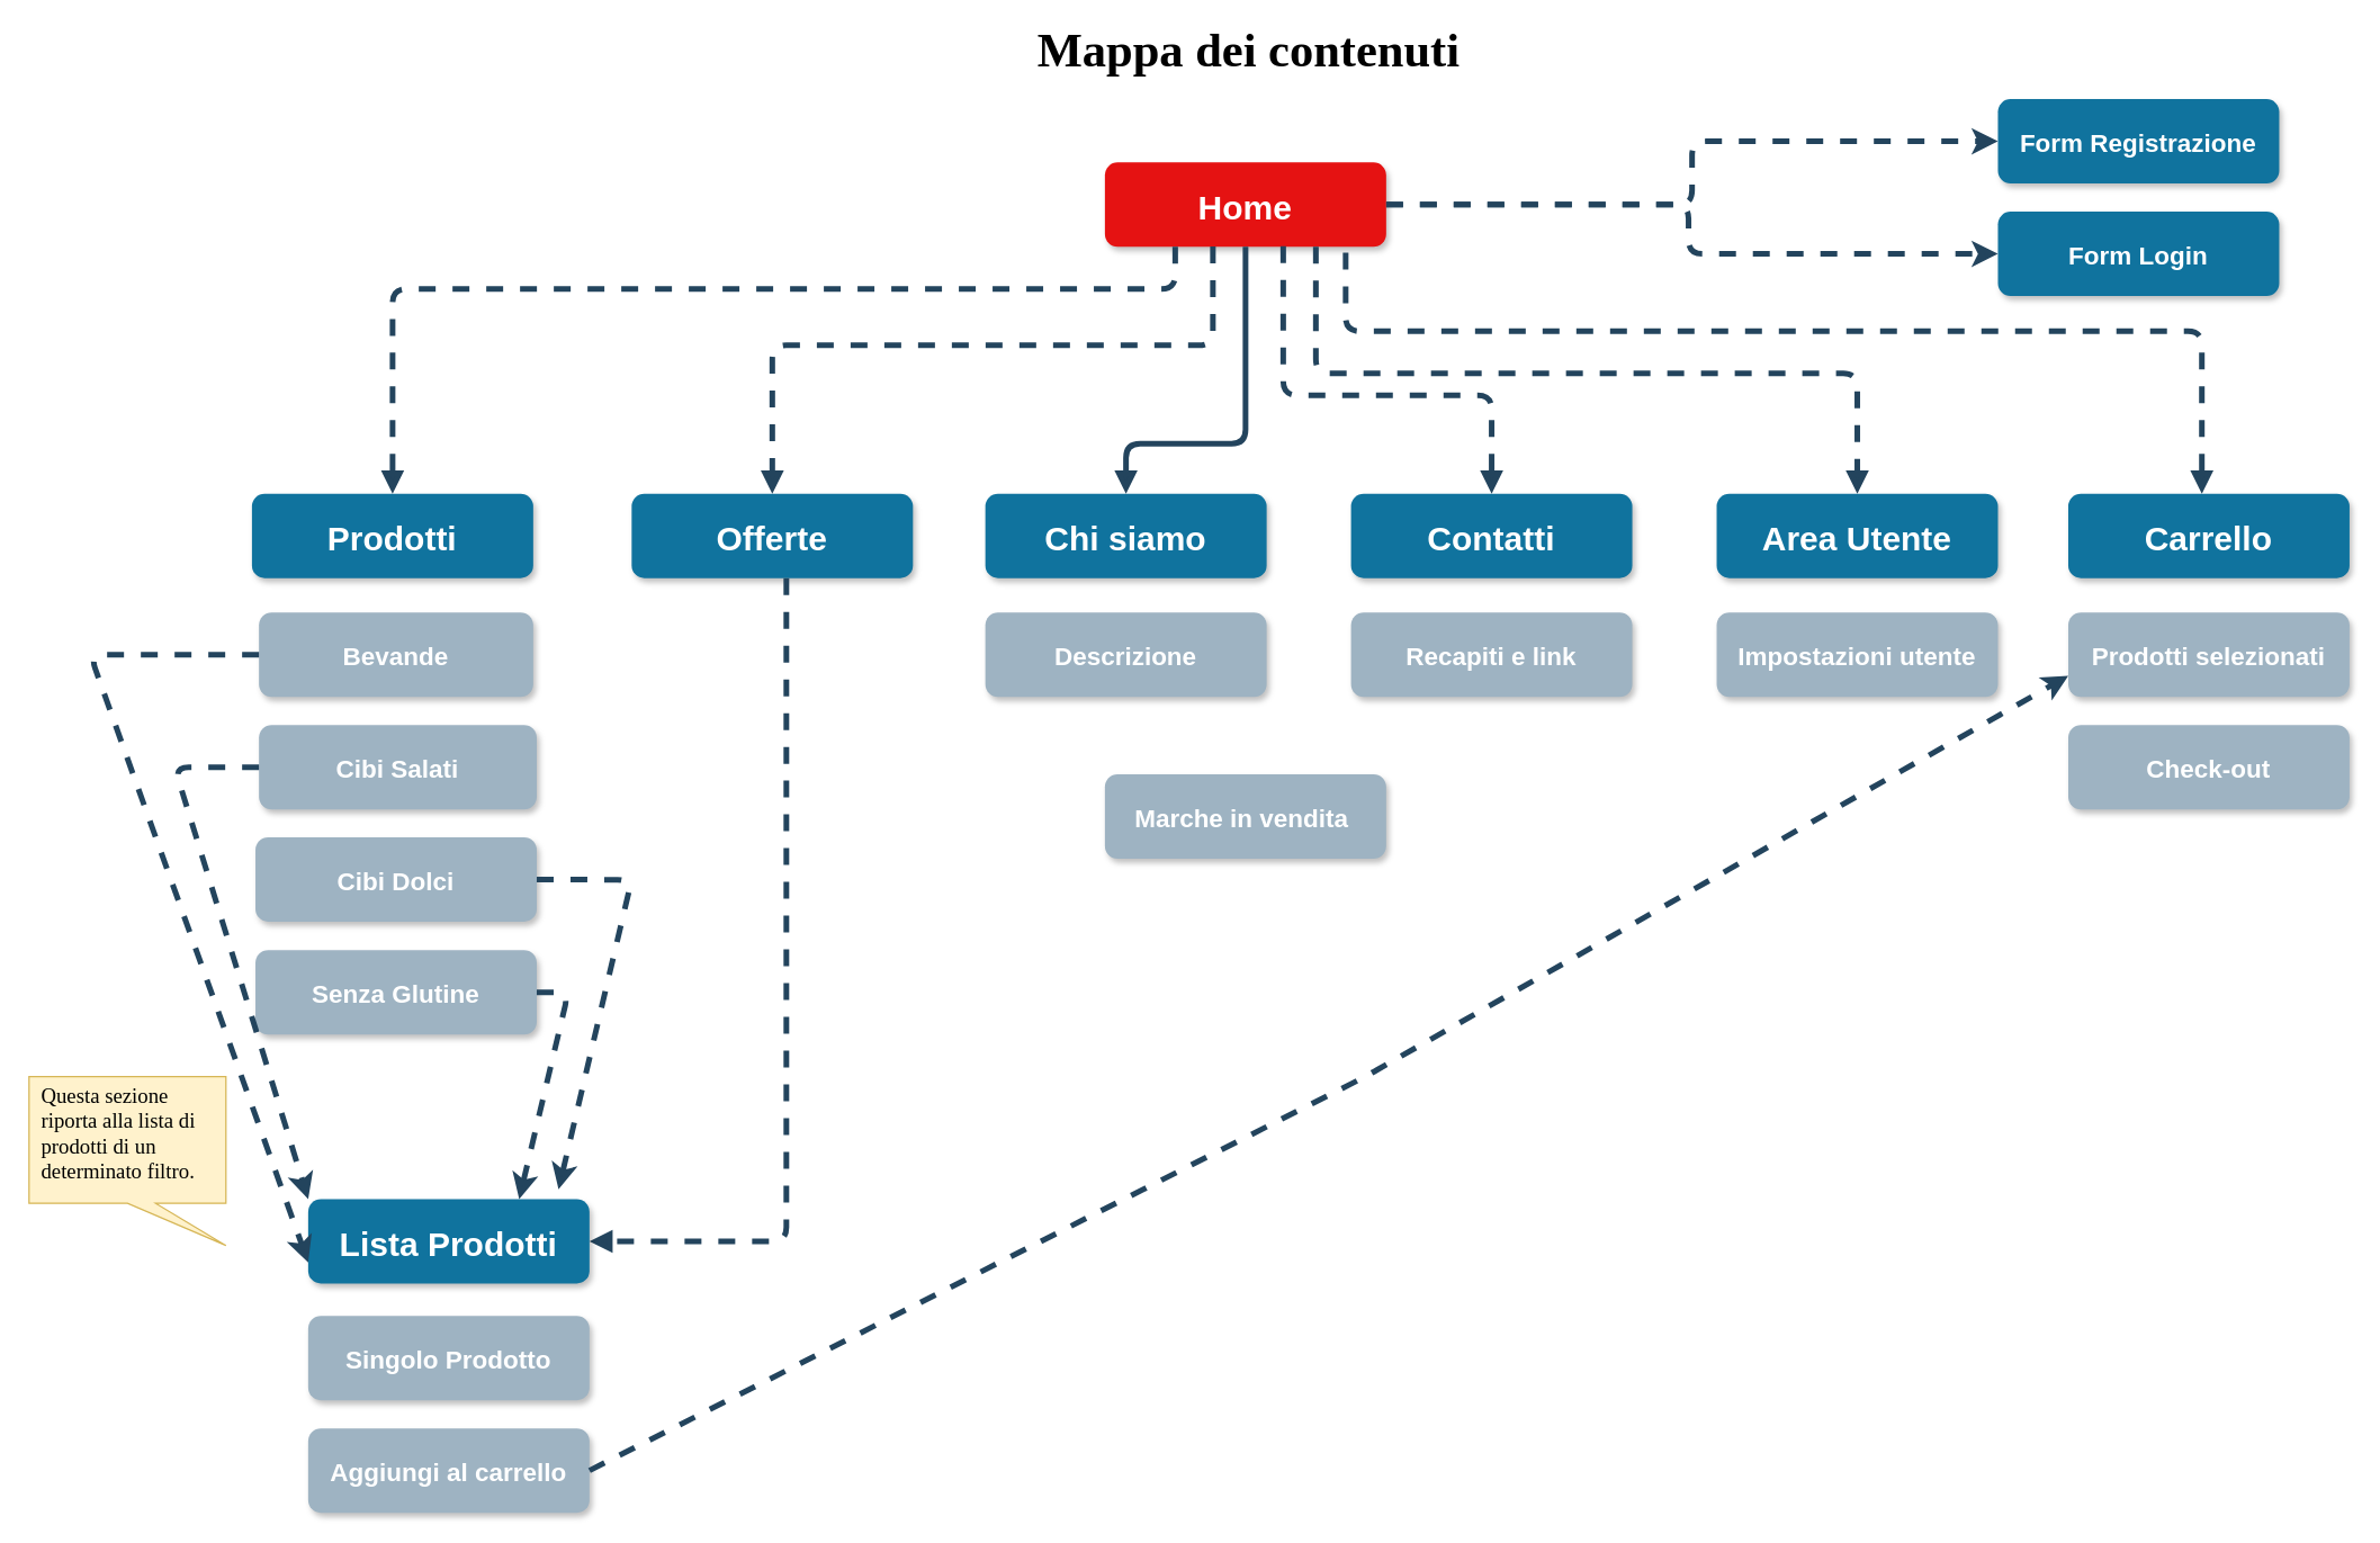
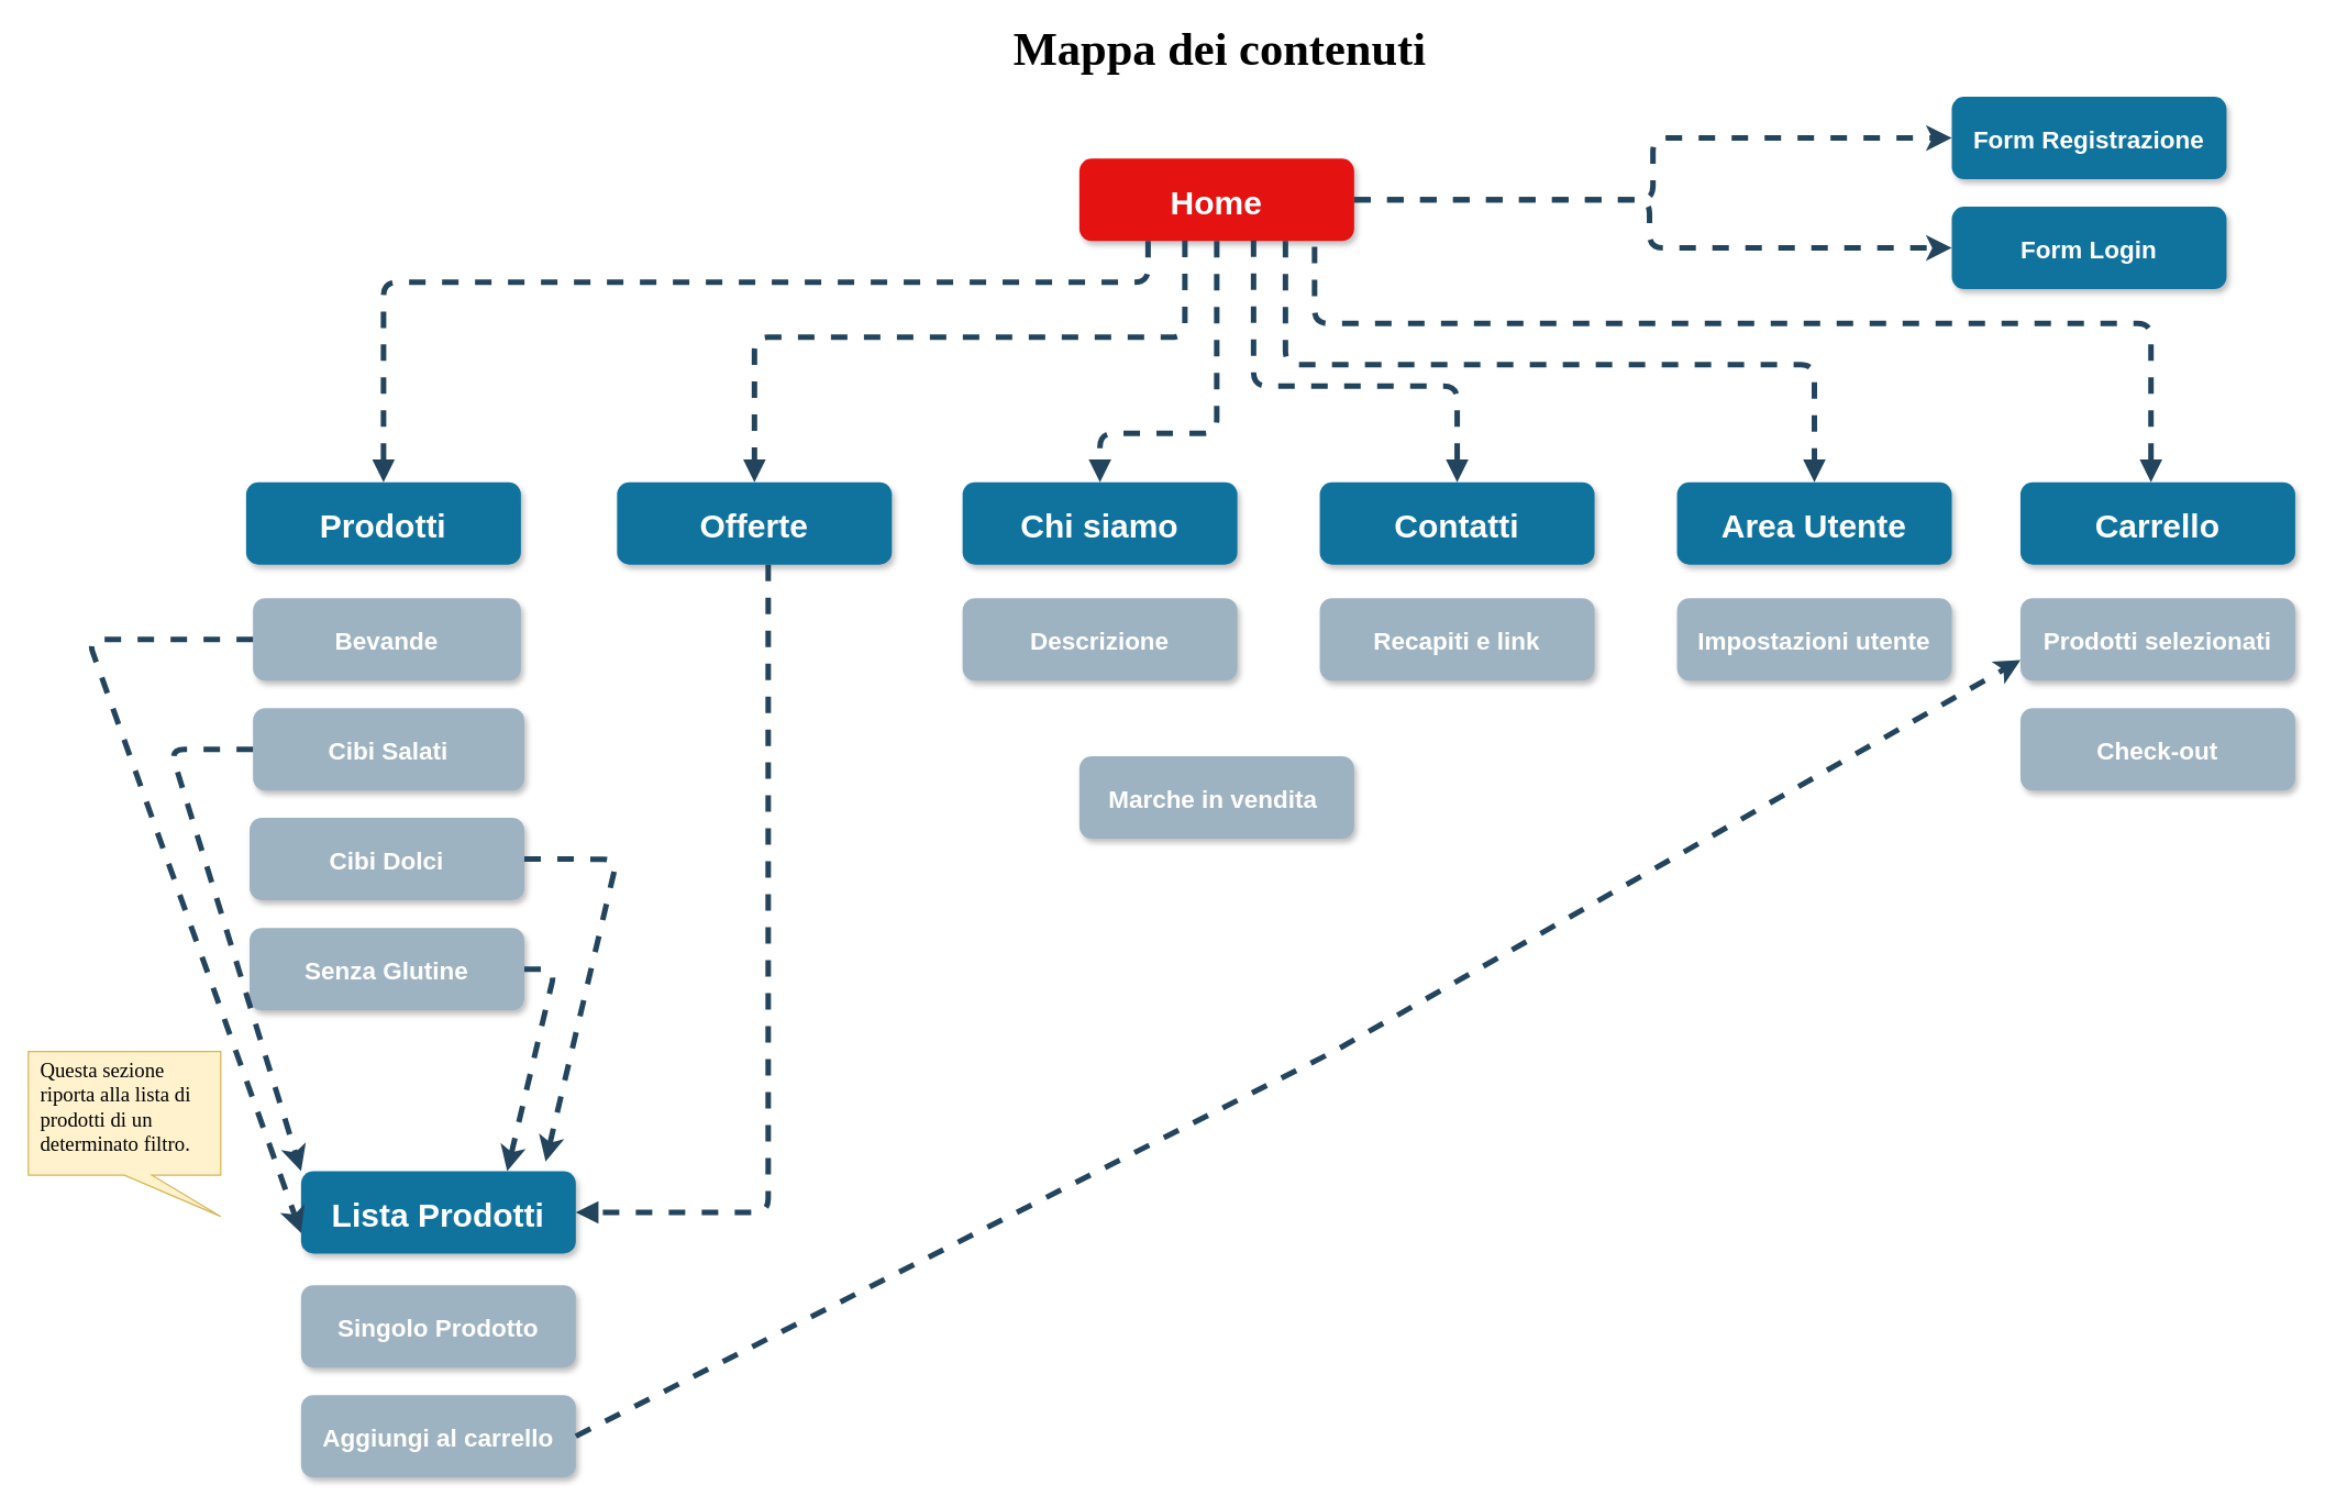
- <mxCell id="18" value="" style="edgeStyle=elbowEdgeStyle;elbow=vertical;strokeWidth=4;endArrow=block;endFill=1;fontStyle=1;strokeColor=#23445D;dashed=0;exitX=0.5;exitY=1;exitDx=0;exitDy=0;" parent="1" target="9" edge="1" source="4"><mxGeometry x="157" y="-1324.5" width="100" height="100" as="geometry"><mxPoint x="887" y="195" as="sourcePoint" /><mxPoint x="237" y="-109.5" as="targetPoint" /><Array as="points"><mxPoint x="800" y="315" /><mxPoint x="1057" y="280.5" /></Array></mxGeometry></mxCell>
+ <mxCell id="18" value="" style="edgeStyle=elbowEdgeStyle;elbow=vertical;strokeWidth=4;endArrow=block;endFill=1;fontStyle=1;strokeColor=#23445D;dashed=1;exitX=0.5;exitY=1;exitDx=0;exitDy=0;" parent="1" target="9" edge="1" source="4"><mxGeometry x="157" y="-1324.5" width="100" height="100" as="geometry"><mxPoint x="887" y="195" as="sourcePoint" /><mxPoint x="237" y="-109.5" as="targetPoint" /><Array as="points"><mxPoint x="800" y="315" /><mxPoint x="1057" y="280.5" /></Array></mxGeometry></mxCell>
